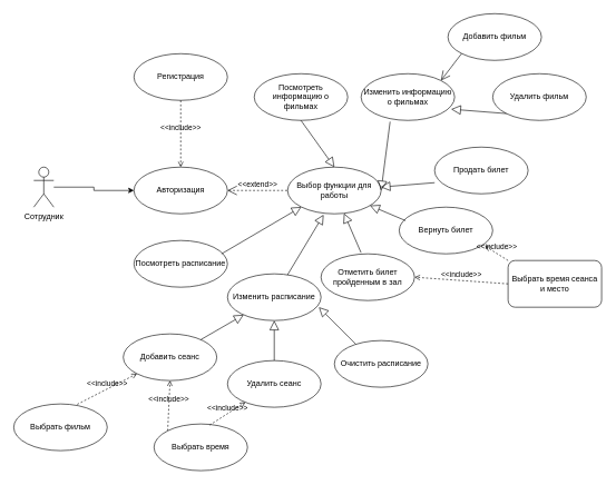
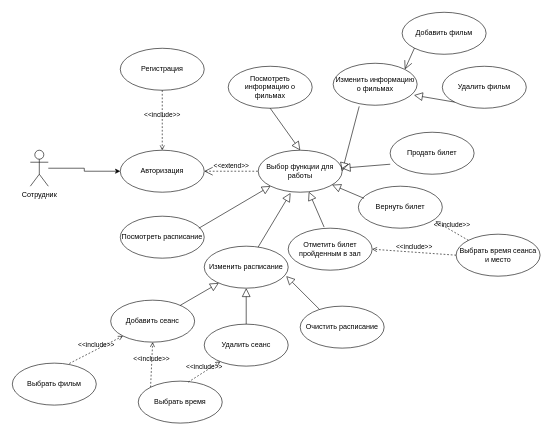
- <mxCell id="11" value="Изменить информацию о фильмах" style="ellipse;whiteSpace=wrap;html=1;" vertex="1" parent="1"><mxGeometry x="540" y="110" width="140" height="70" as="geometry" /></mxCell>
+ <mxCell id="11" value="Изменить информацию о фильмах" style="ellipse;whiteSpace=wrap;html=1;" vertex="1" parent="1"><mxGeometry x="555" y="105" width="140" height="70" as="geometry" /></mxCell>
- <mxCell id="21" value="Выбрать время сеанса и место" style="whiteSpace=wrap;html=1;rounded=1;" vertex="1" parent="1"><mxGeometry x="760" y="390" width="140" height="70" as="geometry" /></mxCell>
+ <mxCell id="21" value="Выбрать время сеанса и место" style="ellipse;whiteSpace=wrap;html=1;" vertex="1" parent="1"><mxGeometry x="760" y="390" width="140" height="70" as="geometry" /></mxCell>
